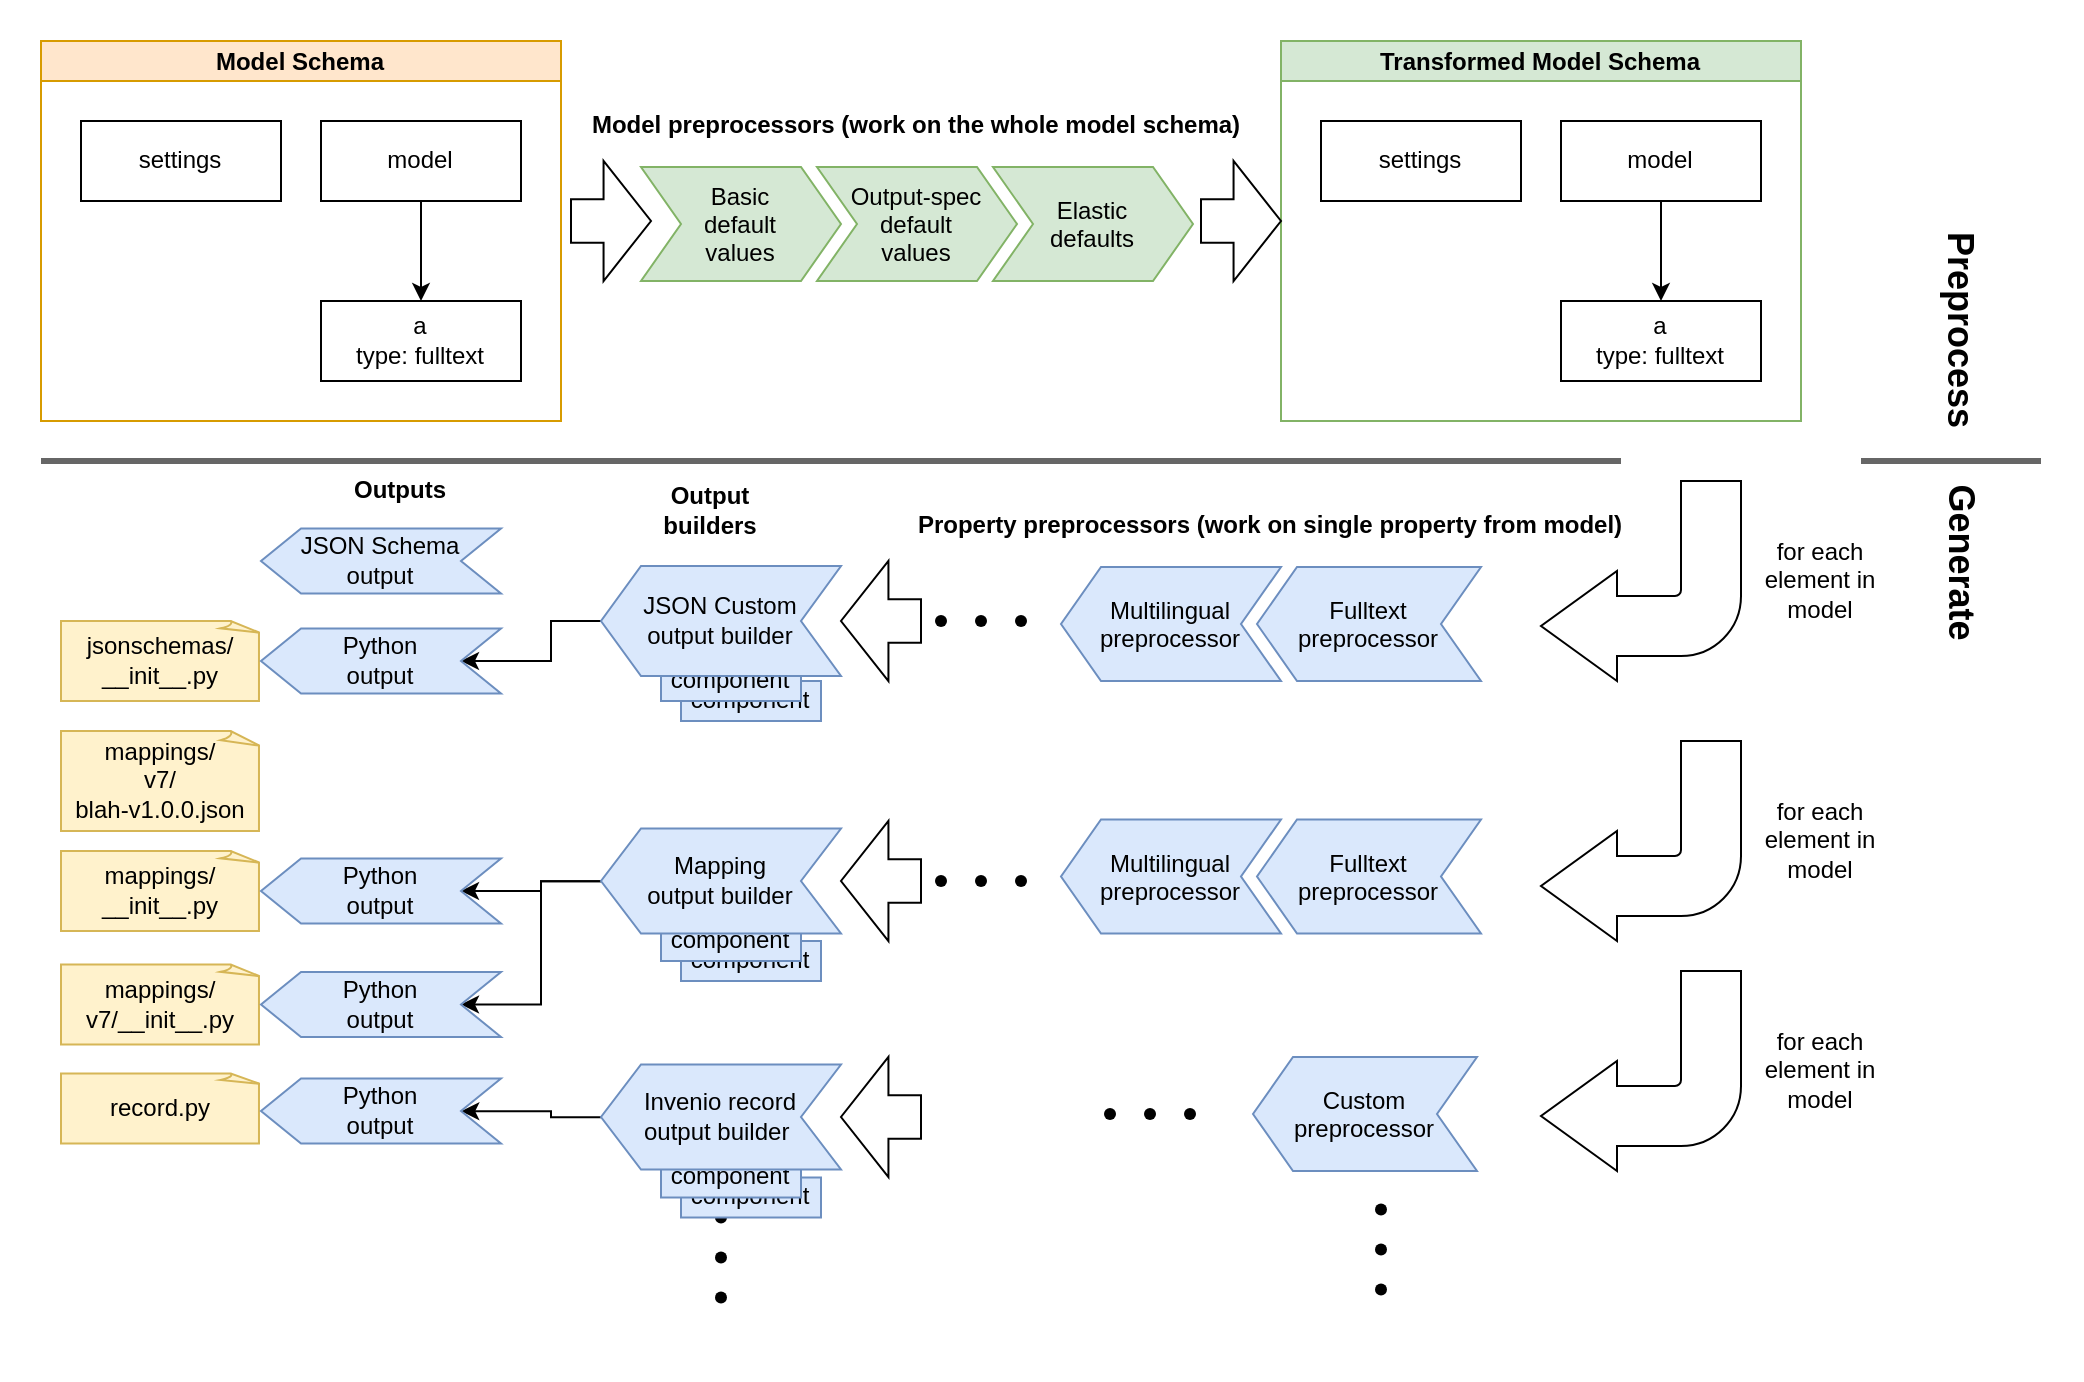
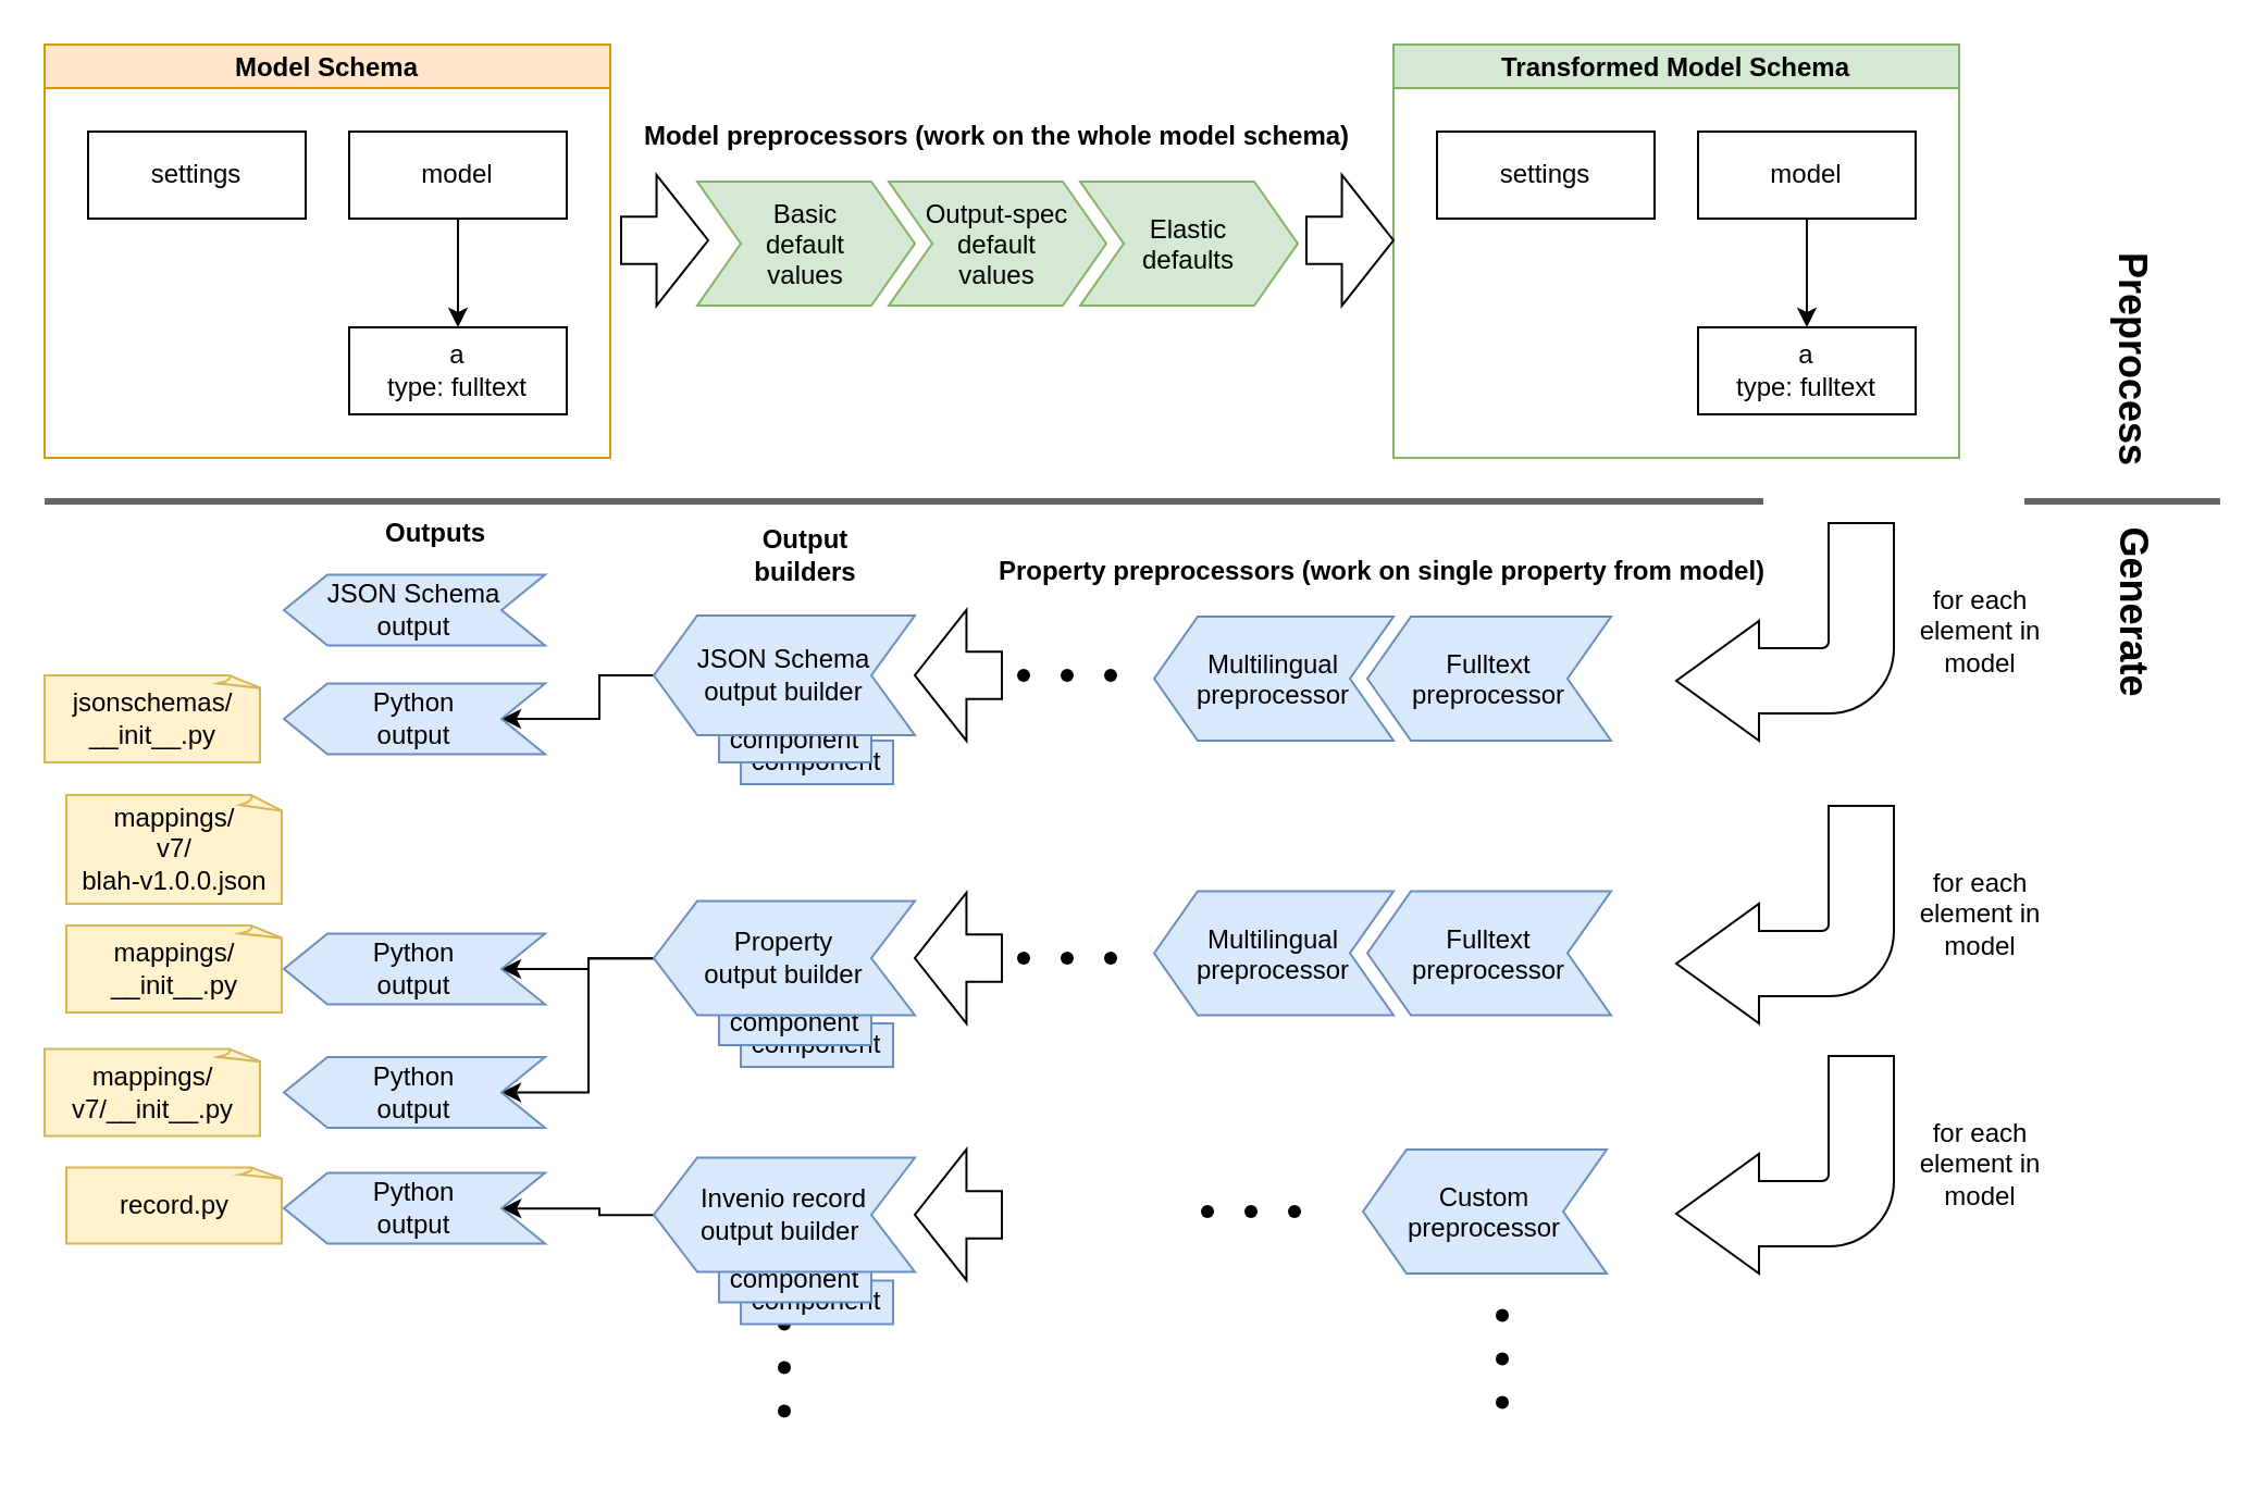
- <mxCell id="33" value="&lt;b&gt;Output builders&lt;/b&gt;" style="text;html=1;strokeColor=none;fillColor=none;align=center;verticalAlign=middle;whiteSpace=wrap;rounded=0;" parent="1" vertex="1"><mxGeometry x="325" y="240" width="60" height="30" as="geometry" /></mxCell>
+ <mxCell id="33" value="&lt;b&gt;Output builders&lt;/b&gt;" style="text;html=1;strokeColor=none;fillColor=none;align=center;verticalAlign=middle;whiteSpace=wrap;rounded=0;" parent="1" vertex="1"><mxGeometry x="340" y="240" width="60" height="30" as="geometry" /></mxCell>
- <mxCell id="32" value="JSON Custom&lt;br&gt;output builder" style="shape=step;perimeter=stepPerimeter;whiteSpace=wrap;html=1;fixedSize=1;direction=west;fillColor=#dae8fc;strokeColor=#6c8ebf;" parent="1" vertex="1"><mxGeometry x="300" y="282.5" width="120" height="55" as="geometry" /></mxCell>
+ <mxCell id="32" value="JSON Schema&lt;br&gt;output builder" style="shape=step;perimeter=stepPerimeter;whiteSpace=wrap;html=1;fixedSize=1;direction=west;fillColor=#dae8fc;strokeColor=#6c8ebf;" parent="1" vertex="1"><mxGeometry x="300" y="282.5" width="120" height="55" as="geometry" /></mxCell>
- <mxCell id="76" value="jsonschemas/&lt;br&gt;__init__.py" style="whiteSpace=wrap;html=1;shape=mxgraph.basic.document;fillColor=#fff2cc;strokeColor=#d6b656;" parent="1" vertex="1"><mxGeometry x="30" y="310" width="100" height="40" as="geometry" /></mxCell>
+ <mxCell id="76" value="jsonschemas/&lt;br&gt;__init__.py" style="whiteSpace=wrap;html=1;shape=mxgraph.basic.document;fillColor=#fff2cc;strokeColor=#d6b656;" parent="1" vertex="1"><mxGeometry x="20" y="310" width="100" height="40" as="geometry" /></mxCell>
- <mxCell id="36" value="Mapping&lt;br&gt;output builder" style="shape=step;perimeter=stepPerimeter;whiteSpace=wrap;html=1;fixedSize=1;direction=west;fillColor=#dae8fc;strokeColor=#6c8ebf;" parent="1" vertex="1"><mxGeometry x="300" y="413.75" width="120" height="52.5" as="geometry" /></mxCell>
+ <mxCell id="36" value="Property&lt;br&gt;output builder" style="shape=step;perimeter=stepPerimeter;whiteSpace=wrap;html=1;fixedSize=1;direction=west;fillColor=#dae8fc;strokeColor=#6c8ebf;" parent="1" vertex="1"><mxGeometry x="300" y="413.75" width="120" height="52.5" as="geometry" /></mxCell>
- <mxCell id="81" value="mappings/&lt;br&gt;v7/__init__.py" style="whiteSpace=wrap;html=1;shape=mxgraph.basic.document;fillColor=#fff2cc;strokeColor=#d6b656;" parent="1" vertex="1"><mxGeometry x="30" y="481.75" width="100" height="40" as="geometry" /></mxCell>
+ <mxCell id="81" value="mappings/&lt;br&gt;v7/__init__.py" style="whiteSpace=wrap;html=1;shape=mxgraph.basic.document;fillColor=#fff2cc;strokeColor=#d6b656;" parent="1" vertex="1"><mxGeometry x="20" y="481.75" width="100" height="40" as="geometry" /></mxCell>
